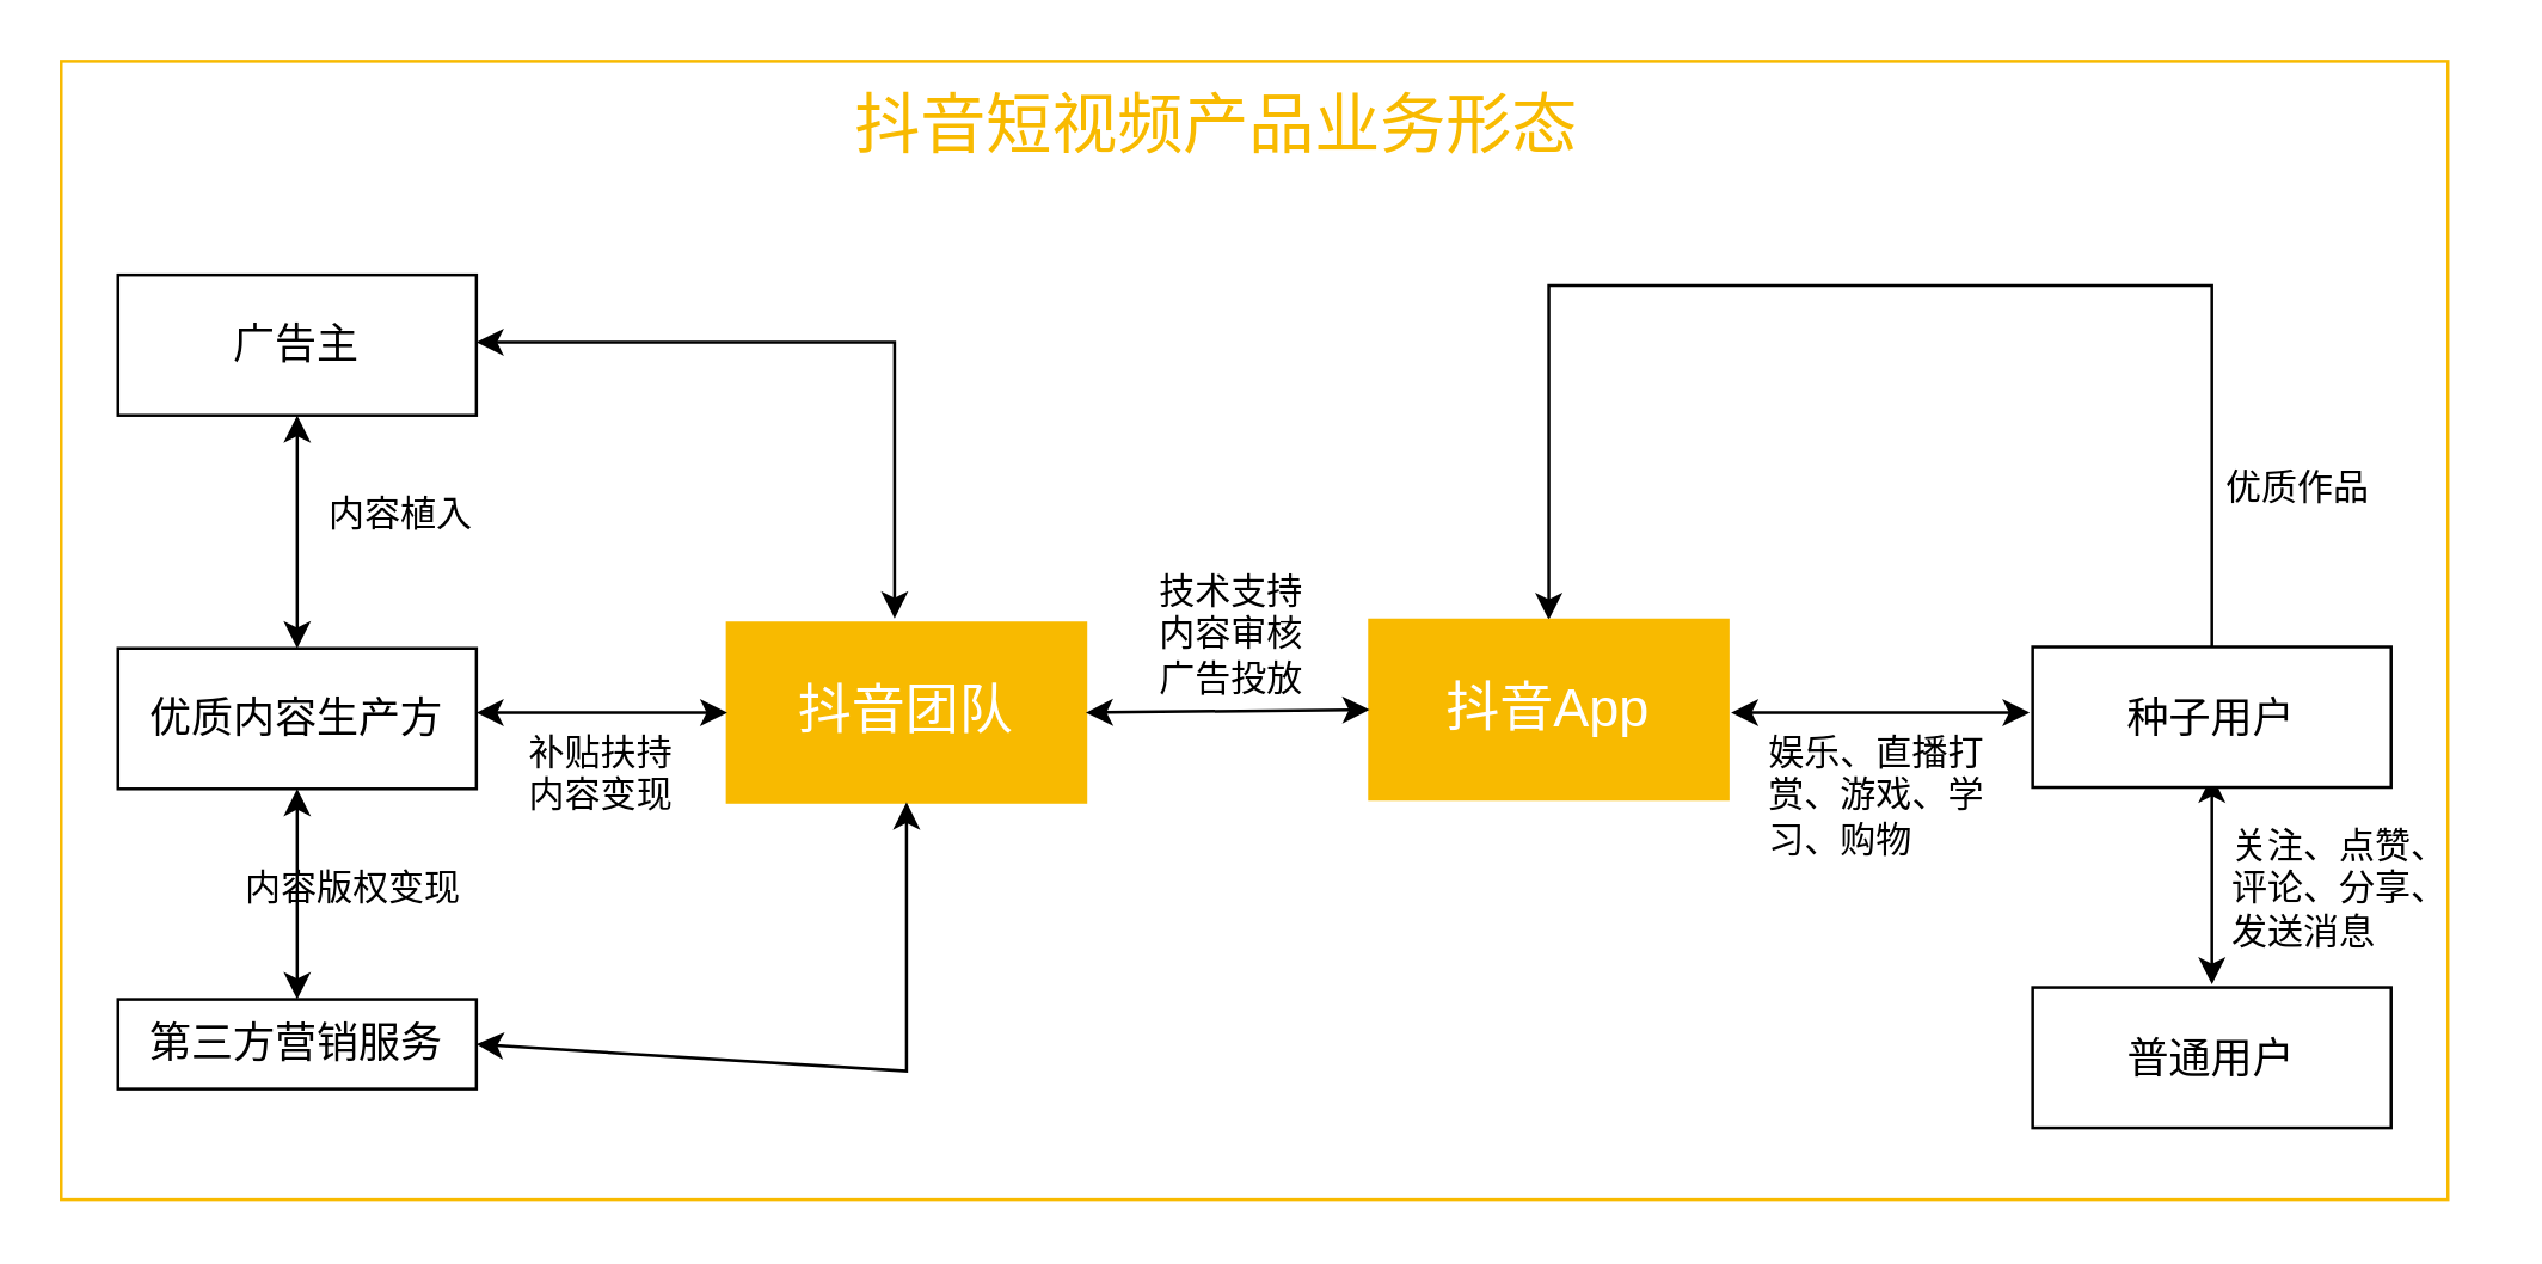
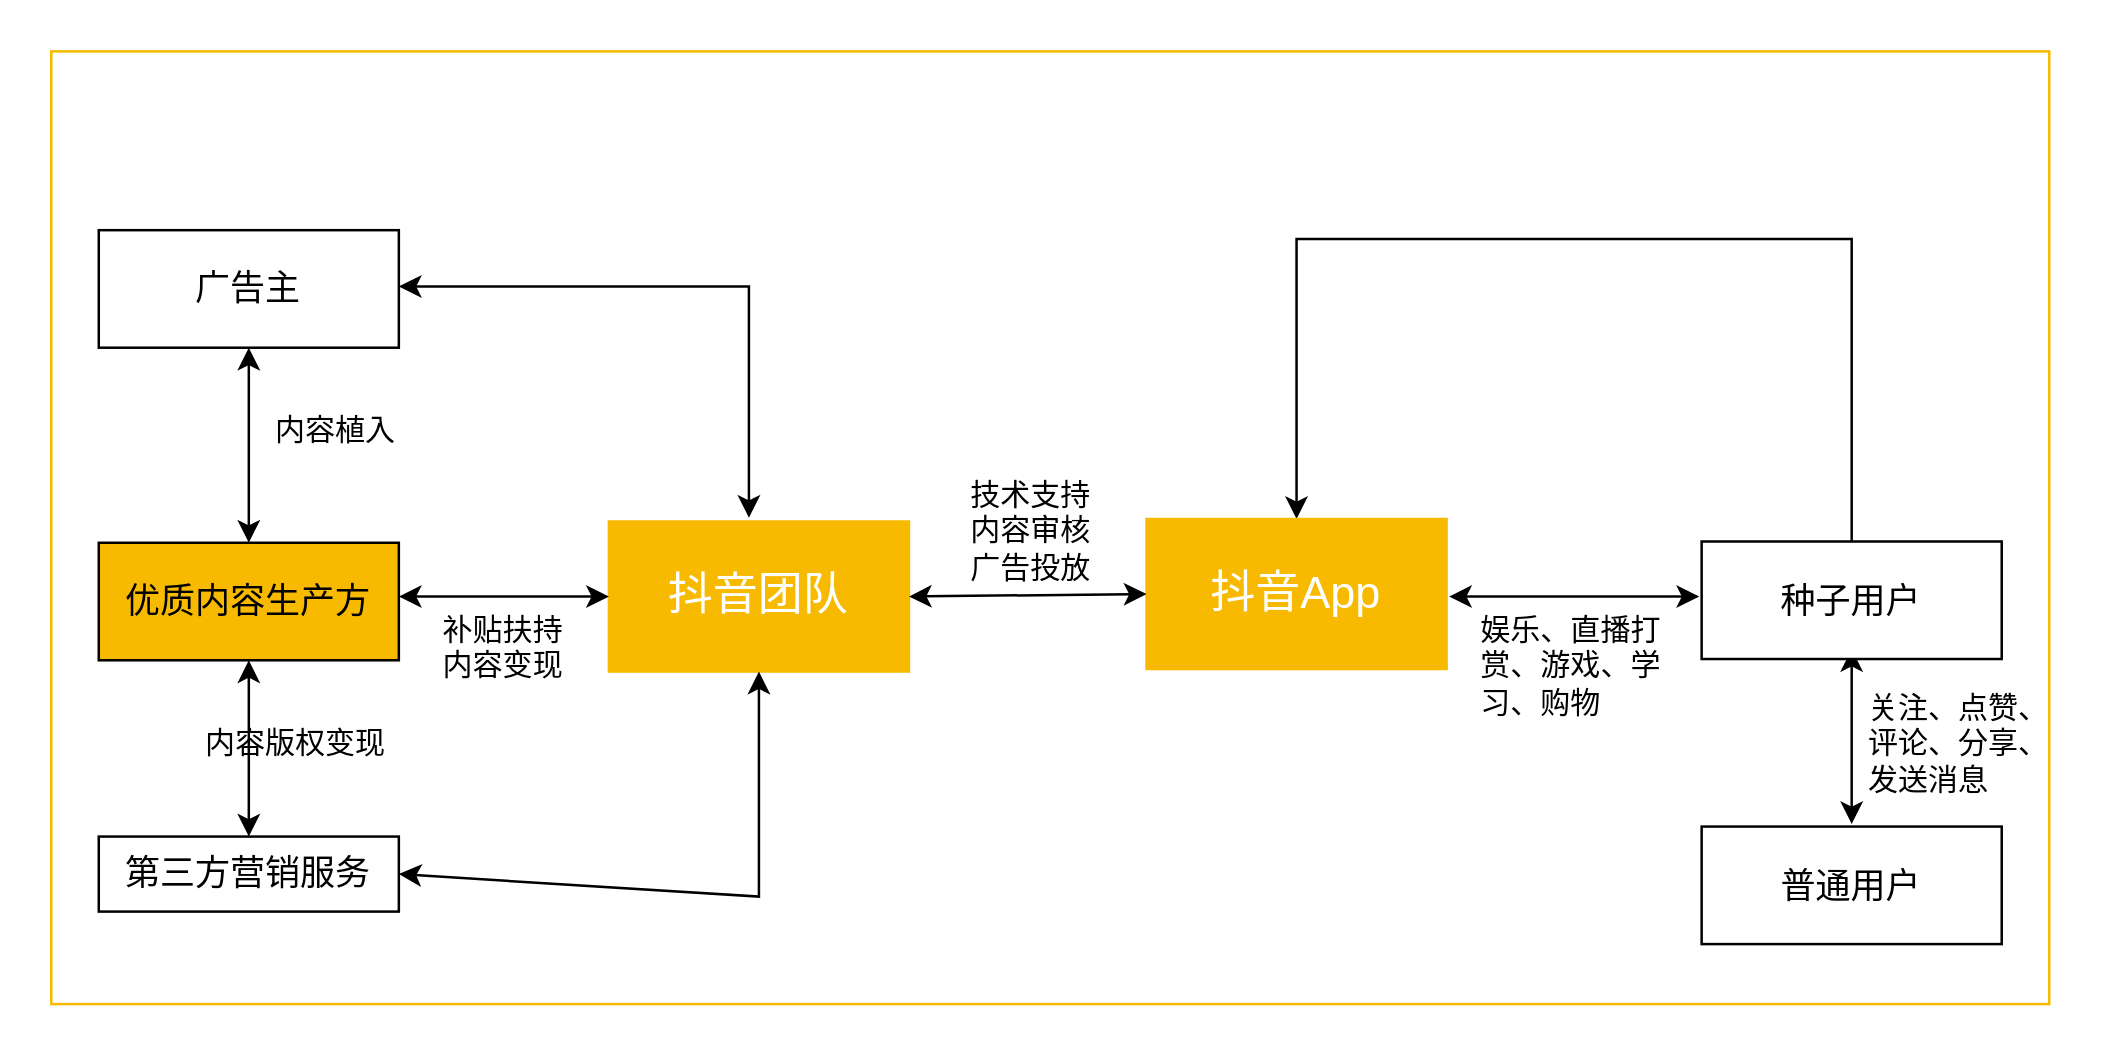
- <mxCell id="26" value="抖音短视频产品业务形态&lt;br style=&quot;font-size: 22px&quot;&gt;" style="text;html=1;strokeColor=none;fillColor=none;align=left;verticalAlign=middle;whiteSpace=wrap;rounded=0;flipV=1;fontColor=#F8BA00;fontStyle=0;fontSize=22;fontFamily=Helvetica;" vertex="1" parent="1"><mxGeometry x="283.5" y="32" width="272" height="20" as="geometry" /></mxCell>
- <mxCell id="8" value="优质作品" style="text;html=1;strokeColor=none;fillColor=none;align=left;verticalAlign=middle;whiteSpace=wrap;rounded=0;glass=0;" vertex="1" parent="1"><mxGeometry x="743" y="152.5" width="59" height="20" as="geometry" /></mxCell>
- <mxCell id="23" value="优质内容生产方" style="rounded=0;whiteSpace=wrap;html=1;fontSize=14;" vertex="1" parent="1"><mxGeometry x="39" y="216.5" width="120" height="47" as="geometry" /></mxCell>
+ <mxCell id="23" value="优质内容生产方" style="rounded=0;whiteSpace=wrap;html=1;fontSize=14;fillColor=#f8ba00;" vertex="1" parent="1"><mxGeometry x="39" y="216.5" width="120" height="47" as="geometry" /></mxCell>
